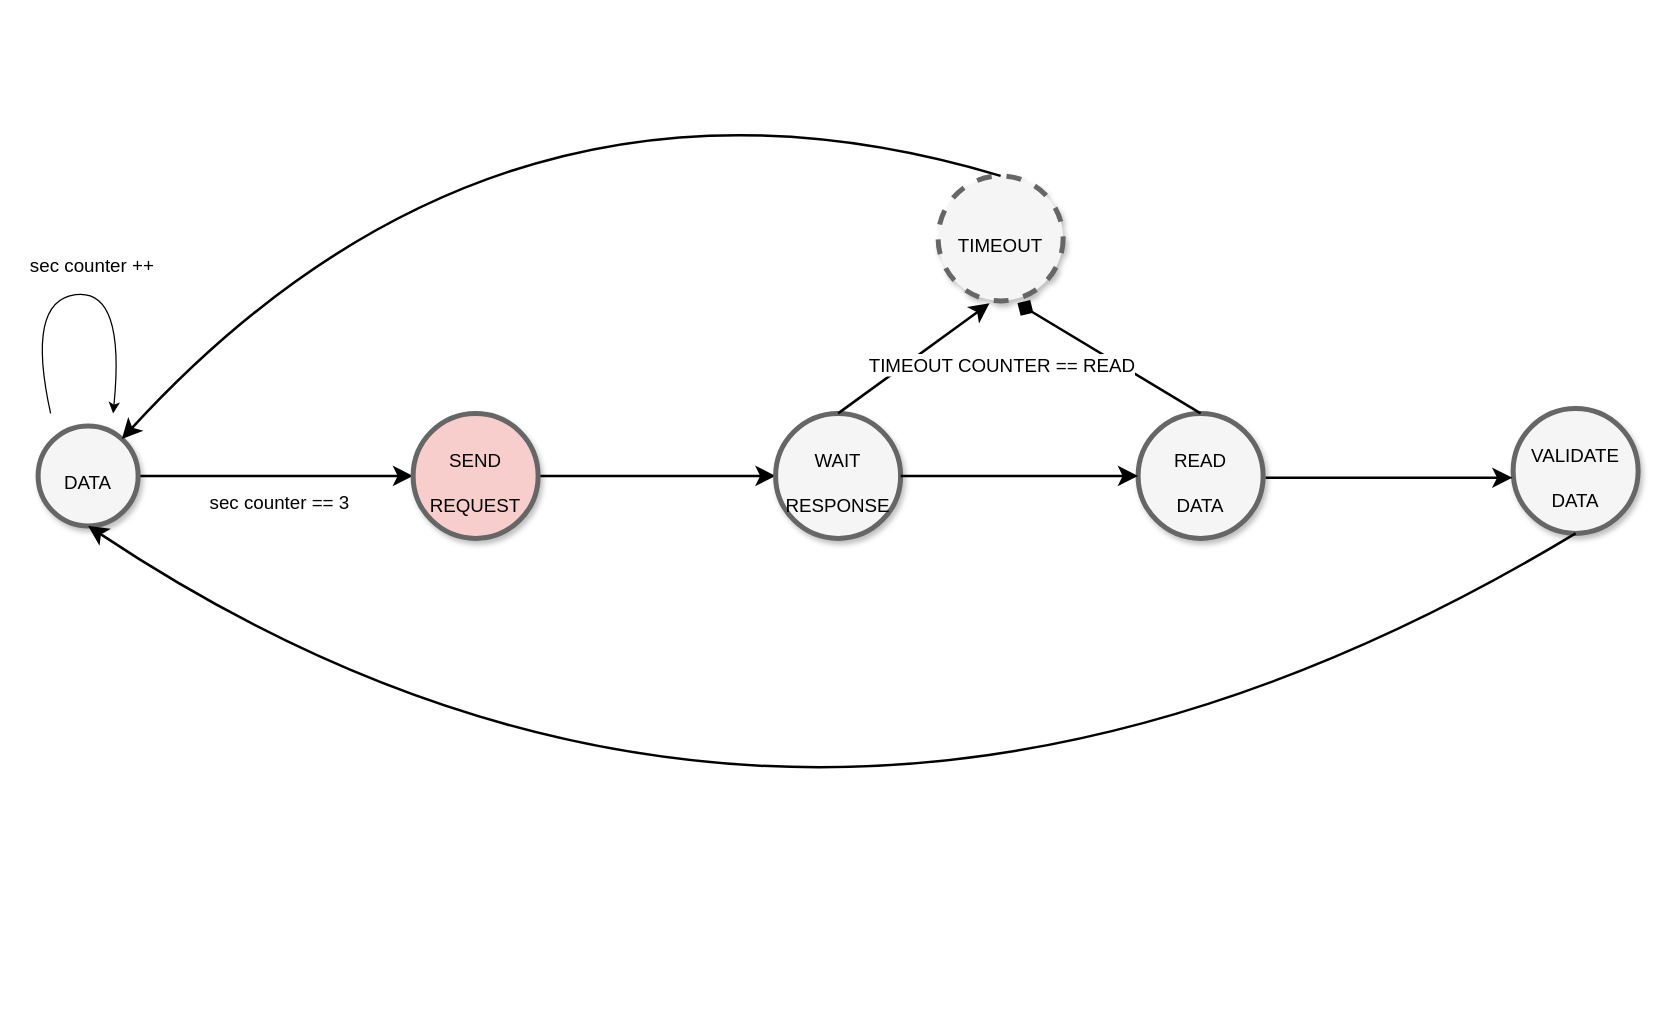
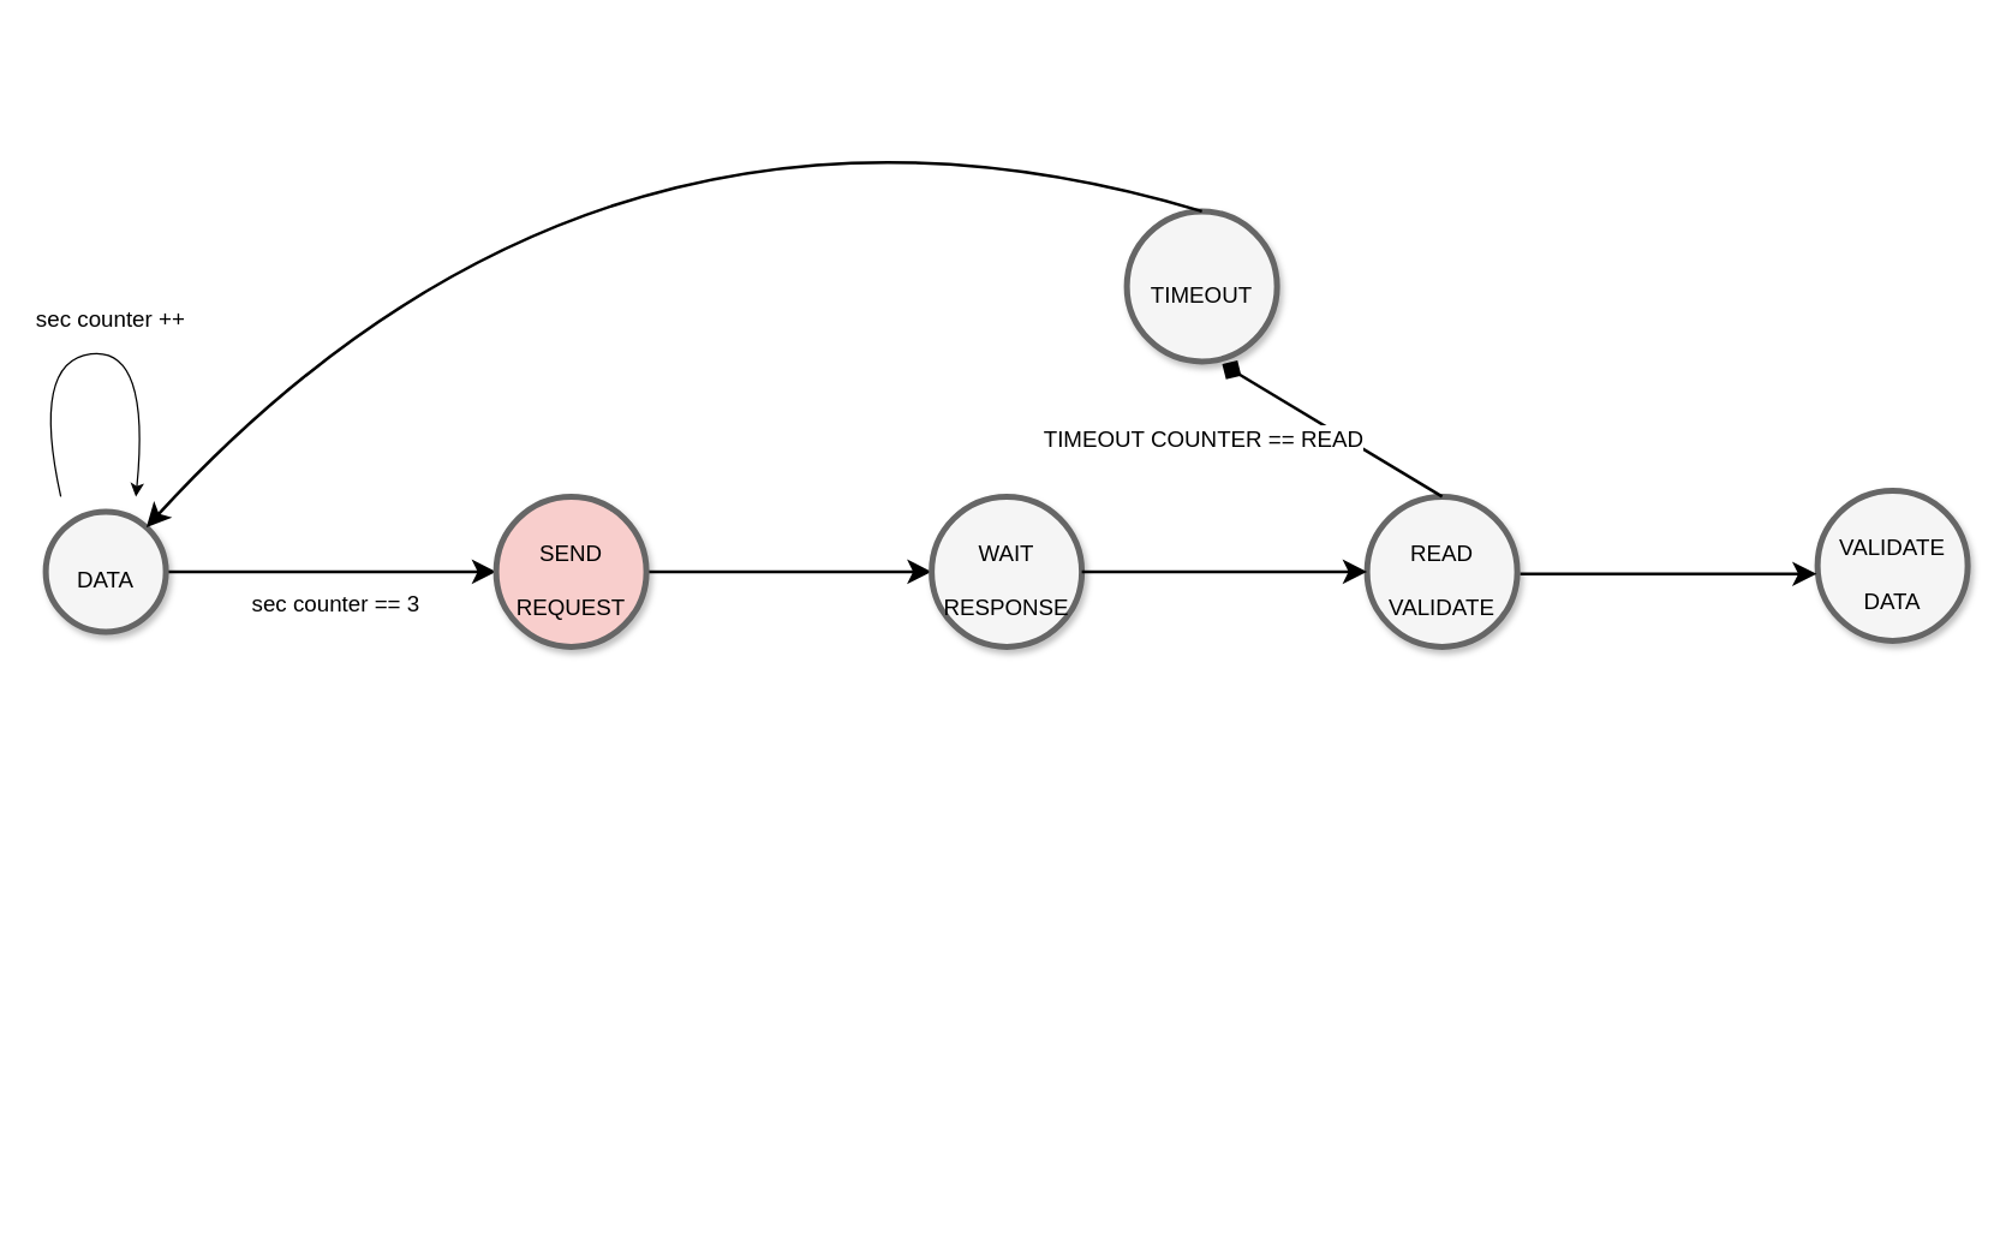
- <mxCell id="17" value="&lt;span style=&quot;font-size: 15px;&quot;&gt;TIMEOUT&lt;/span&gt;" style="ellipse;whiteSpace=wrap;html=1;rounded=0;shadow=1;strokeColor=#666666;strokeWidth=4;fontSize=30;align=center;fillColor=#f5f5f5;dashed=1;" vertex="1" parent="1"><mxGeometry x="750" y="140" width="100" height="100" as="geometry" /></mxCell>
+ <mxCell id="17" value="&lt;span style=&quot;font-size: 15px;&quot;&gt;TIMEOUT&lt;/span&gt;" style="ellipse;whiteSpace=wrap;html=1;rounded=0;shadow=1;strokeColor=#666666;strokeWidth=4;fontSize=30;align=center;fillColor=#f5f5f5;" vertex="1" parent="1"><mxGeometry x="750" y="140" width="100" height="100" as="geometry" /></mxCell>
- <mxCell id="15" style="edgeStyle=none;curved=1;html=1;startSize=10;endFill=1;endSize=10;strokeWidth=2;fontSize=12;startArrow=none;startFill=0;exitX=0.5;exitY=0;exitDx=0;exitDy=0;entryX=0.412;entryY=1.018;entryDx=0;entryDy=0;entryPerimeter=0;" edge="1" parent="1" source="9" target="17"><mxGeometry relative="1" as="geometry"><mxPoint x="710" y="300" as="sourcePoint" /><mxPoint x="760" y="250" as="targetPoint" /></mxGeometry></mxCell>
- <mxCell id="10" value="&lt;span style=&quot;font-size: 15px;&quot;&gt;READ&lt;/span&gt;&lt;div&gt;&lt;span style=&quot;font-size: 15px;&quot;&gt;DATA&lt;/span&gt;&lt;/div&gt;" style="ellipse;whiteSpace=wrap;html=1;rounded=0;shadow=1;strokeColor=#666666;strokeWidth=4;fontSize=30;align=center;fillColor=#f5f5f5;" vertex="1" parent="1"><mxGeometry x="910" y="330" width="100" height="100" as="geometry" /></mxCell>
+ <mxCell id="10" value="&lt;span style=&quot;font-size: 15px;&quot;&gt;READ&lt;/span&gt;&lt;div&gt;&lt;span style=&quot;font-size: 15px;&quot;&gt;VALIDATE&lt;/span&gt;&lt;/div&gt;" style="ellipse;whiteSpace=wrap;html=1;rounded=0;shadow=1;strokeColor=#666666;strokeWidth=4;fontSize=30;align=center;fillColor=#f5f5f5;" vertex="1" parent="1"><mxGeometry x="910" y="330" width="100" height="100" as="geometry" /></mxCell>
- <mxCell id="14" style="edgeStyle=none;curved=1;html=1;startSize=10;endFill=1;endSize=10;strokeWidth=2;fontSize=12;startArrow=none;startFill=0;exitX=0.5;exitY=1;exitDx=0;exitDy=0;entryX=0.5;entryY=1;entryDx=0;entryDy=0;" edge="1" parent="1" source="11" target="3"><mxGeometry relative="1" as="geometry"><mxPoint x="1012.5" y="529.5" as="sourcePoint" /><mxPoint x="1210.5" y="529.5" as="targetPoint" /><Array as="points"><mxPoint x="640" y="800" /></Array></mxGeometry></mxCell>
